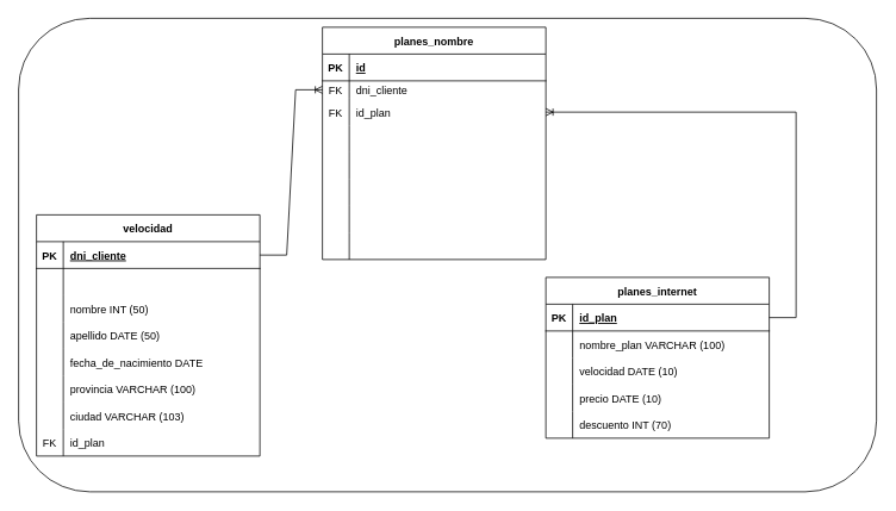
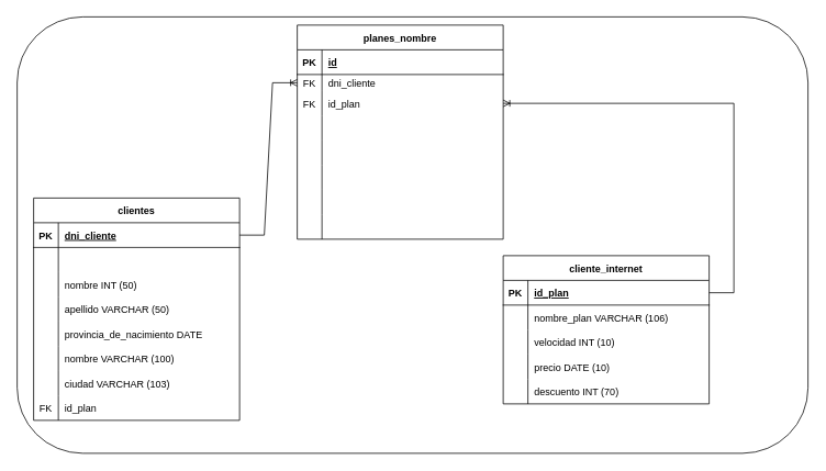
- <mxCell id="19" value="velocidad" style="shape=table;startSize=30;container=1;collapsible=1;childLayout=tableLayout;fixedRows=1;rowLines=0;fontStyle=1;align=center;resizeLast=1;" parent="1" vertex="1"><mxGeometry x="40" y="240" width="250" height="270" as="geometry" /></mxCell>
+ <mxCell id="19" value="clientes" style="shape=table;startSize=30;container=1;collapsible=1;childLayout=tableLayout;fixedRows=1;rowLines=0;fontStyle=1;align=center;resizeLast=1;" parent="1" vertex="1"><mxGeometry x="40" y="240" width="250" height="270" as="geometry" /></mxCell>
- <mxCell id="3" value="planes_internet" style="shape=table;startSize=30;container=1;collapsible=1;childLayout=tableLayout;fixedRows=1;rowLines=0;fontStyle=1;align=center;resizeLast=1;" parent="1" vertex="1"><mxGeometry x="610" y="310" width="250" height="180" as="geometry" /></mxCell>
+ <mxCell id="3" value="cliente_internet" style="shape=table;startSize=30;container=1;collapsible=1;childLayout=tableLayout;fixedRows=1;rowLines=0;fontStyle=1;align=center;resizeLast=1;" parent="1" vertex="1"><mxGeometry x="610" y="310" width="250" height="180" as="geometry" /></mxCell>
- <mxCell id="31" value="apellido DATE (50)" style="shape=partialRectangle;connectable=0;fillColor=none;top=0;left=0;bottom=0;right=0;align=left;spacingLeft=6;overflow=hidden;" parent="29" vertex="1"><mxGeometry x="30" width="220" height="30" as="geometry"><mxRectangle width="220" height="30" as="alternateBounds" /></mxGeometry></mxCell>
+ <mxCell id="31" value="apellido VARCHAR (50)" style="shape=partialRectangle;connectable=0;fillColor=none;top=0;left=0;bottom=0;right=0;align=left;spacingLeft=6;overflow=hidden;" parent="29" vertex="1"><mxGeometry x="30" width="220" height="30" as="geometry"><mxRectangle width="220" height="30" as="alternateBounds" /></mxGeometry></mxCell>
- <mxCell id="9" value="nombre_plan VARCHAR (100)" style="shape=partialRectangle;connectable=0;fillColor=none;top=0;left=0;bottom=0;right=0;align=left;spacingLeft=6;overflow=hidden;" parent="7" vertex="1"><mxGeometry x="30" width="220" height="30" as="geometry"><mxRectangle width="220" height="30" as="alternateBounds" /></mxGeometry></mxCell>
+ <mxCell id="9" value="nombre_plan VARCHAR (106)" style="shape=partialRectangle;connectable=0;fillColor=none;top=0;left=0;bottom=0;right=0;align=left;spacingLeft=6;overflow=hidden;" parent="7" vertex="1"><mxGeometry x="30" width="220" height="30" as="geometry"><mxRectangle width="220" height="30" as="alternateBounds" /></mxGeometry></mxCell>
- <mxCell id="34" value="fecha_de_nacimiento DATE" style="shape=partialRectangle;connectable=0;fillColor=none;top=0;left=0;bottom=0;right=0;align=left;spacingLeft=6;overflow=hidden;" parent="32" vertex="1"><mxGeometry x="30" width="220" height="30" as="geometry"><mxRectangle width="220" height="30" as="alternateBounds" /></mxGeometry></mxCell>
+ <mxCell id="34" value="provincia_de_nacimiento DATE" style="shape=partialRectangle;connectable=0;fillColor=none;top=0;left=0;bottom=0;right=0;align=left;spacingLeft=6;overflow=hidden;" parent="32" vertex="1"><mxGeometry x="30" width="220" height="30" as="geometry"><mxRectangle width="220" height="30" as="alternateBounds" /></mxGeometry></mxCell>
- <mxCell id="12" value="velocidad DATE (10)" style="shape=partialRectangle;connectable=0;fillColor=none;top=0;left=0;bottom=0;right=0;align=left;spacingLeft=6;overflow=hidden;" parent="10" vertex="1"><mxGeometry x="30" width="220" height="30" as="geometry"><mxRectangle width="220" height="30" as="alternateBounds" /></mxGeometry></mxCell>
+ <mxCell id="12" value="velocidad INT (10)" style="shape=partialRectangle;connectable=0;fillColor=none;top=0;left=0;bottom=0;right=0;align=left;spacingLeft=6;overflow=hidden;" parent="10" vertex="1"><mxGeometry x="30" width="220" height="30" as="geometry"><mxRectangle width="220" height="30" as="alternateBounds" /></mxGeometry></mxCell>
- <mxCell id="37" value="provincia VARCHAR (100)" style="shape=partialRectangle;connectable=0;fillColor=none;top=0;left=0;bottom=0;right=0;align=left;spacingLeft=6;overflow=hidden;" parent="35" vertex="1"><mxGeometry x="30" width="220" height="30" as="geometry"><mxRectangle width="220" height="30" as="alternateBounds" /></mxGeometry></mxCell>
+ <mxCell id="37" value="nombre VARCHAR (100)" style="shape=partialRectangle;connectable=0;fillColor=none;top=0;left=0;bottom=0;right=0;align=left;spacingLeft=6;overflow=hidden;" parent="35" vertex="1"><mxGeometry x="30" width="220" height="30" as="geometry"><mxRectangle width="220" height="30" as="alternateBounds" /></mxGeometry></mxCell>
